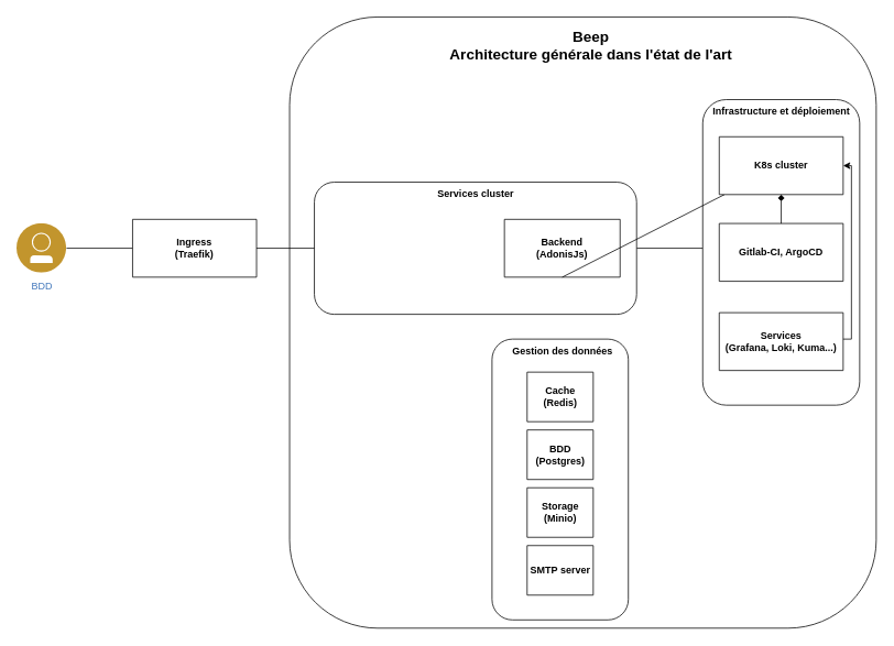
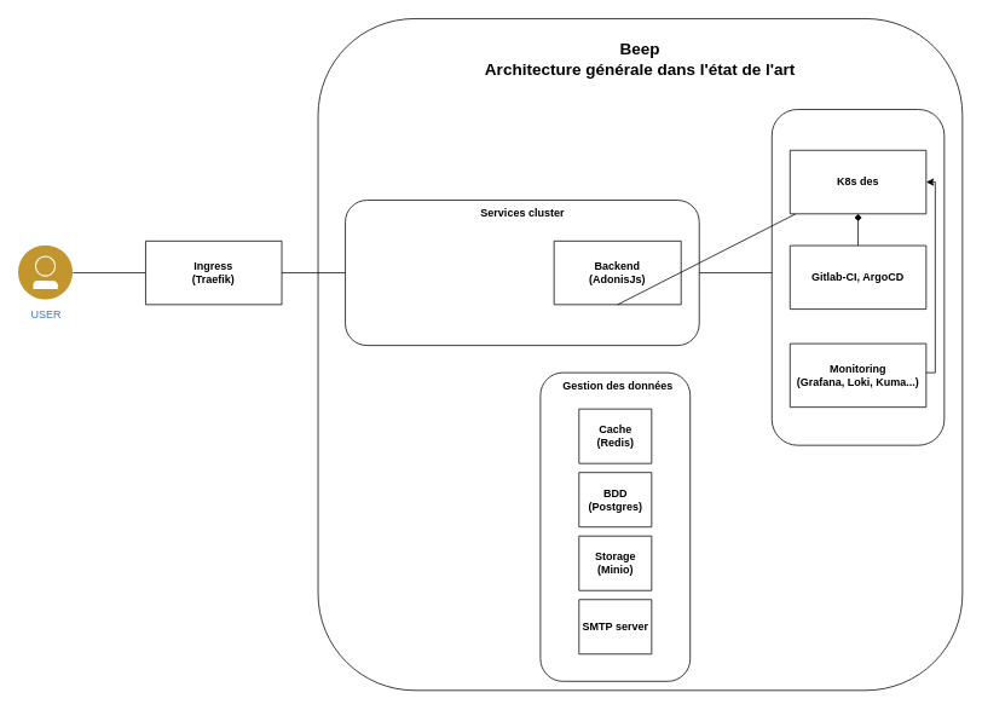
- <mxCell id="4" value="&lt;b&gt;&lt;font style=&quot;font-size: 18px;&quot;&gt;Beep&lt;/font&gt;&lt;/b&gt;&lt;div&gt;&lt;b&gt;&lt;font style=&quot;font-size: 18px;&quot;&gt;Architecture générale dans l'état de l'art&lt;/font&gt;&lt;/b&gt;&lt;/div&gt;" style="text;html=1;align=center;verticalAlign=middle;whiteSpace=wrap;rounded=0;" vertex="1" parent="2"><mxGeometry x="166.25" y="10" width="397.5" height="50" as="geometry" /></mxCell>
+ <mxCell id="4" value="&lt;b&gt;&lt;font style=&quot;font-size: 18px;&quot;&gt;Beep&lt;/font&gt;&lt;/b&gt;&lt;div&gt;&lt;b&gt;&lt;font style=&quot;font-size: 18px;&quot;&gt;Architecture générale dans l'état de l'art&lt;/font&gt;&lt;/b&gt;&lt;/div&gt;" style="text;html=1;align=center;verticalAlign=middle;whiteSpace=wrap;rounded=0;" vertex="1" parent="2"><mxGeometry x="156.25" y="20" width="397.5" height="50" as="geometry" /></mxCell>
- <mxCell id="8" value="&lt;b&gt;Infrastructure et déploiement&lt;/b&gt;" style="text;html=1;align=center;verticalAlign=middle;resizable=0;points=[];autosize=1;strokeColor=none;fillColor=none;" vertex="1" parent="6"><mxGeometry width="190" height="30" as="geometry" /></mxCell>
- <mxCell id="26" value="K8s cluster" style="swimlane;whiteSpace=wrap;html=1;startSize=200;" vertex="1" parent="1"><mxGeometry x="870" y="165" width="150" height="70" as="geometry" /></mxCell>
+ <mxCell id="26" value="K8s des" style="swimlane;whiteSpace=wrap;html=1;startSize=200;" vertex="1" parent="1"><mxGeometry x="870" y="165" width="150" height="70" as="geometry" /></mxCell>
- <mxCell id="24" value="&lt;div&gt;&lt;span style=&quot;background-color: light-dark(rgb(255, 255, 255), rgb(18, 18, 18)); color: light-dark(rgb(66, 119, 187), rgb(101, 146, 205));&quot;&gt;BDD&lt;/span&gt;&lt;/div&gt;" style="aspect=fixed;perimeter=ellipsePerimeter;html=1;align=center;shadow=0;dashed=0;image;image=img/lib/ibm/users/user.svg;strokeColor=#FF0000;fillColor=#FFFF66;gradientColor=none;fontColor=#4277BB;labelBackgroundColor=#ffffff;fontSize=12;spacingTop=3;" vertex="1" parent="1"><mxGeometry x="20" y="270" width="60" height="60" as="geometry" /></mxCell>
+ <mxCell id="24" value="&lt;div&gt;&lt;span style=&quot;background-color: light-dark(rgb(255, 255, 255), rgb(18, 18, 18)); color: light-dark(rgb(66, 119, 187), rgb(101, 146, 205));&quot;&gt;USER&lt;/span&gt;&lt;/div&gt;" style="aspect=fixed;perimeter=ellipsePerimeter;html=1;align=center;shadow=0;dashed=0;image;image=img/lib/ibm/users/user.svg;strokeColor=#FF0000;fillColor=#FFFF66;gradientColor=none;fontColor=#4277BB;labelBackgroundColor=#ffffff;fontSize=12;spacingTop=3;" vertex="1" parent="1"><mxGeometry x="20" y="270" width="60" height="60" as="geometry" /></mxCell>
- <mxCell id="10" value="Services&lt;div&gt;(Grafana, Loki, Kuma...)&lt;/div&gt;" style="swimlane;whiteSpace=wrap;html=1;startSize=200;" vertex="1" parent="6"><mxGeometry x="20" y="258" width="150" height="70" as="geometry" /></mxCell>
+ <mxCell id="10" value="Monitoring&lt;div&gt;(Grafana, Loki, Kuma...)&lt;/div&gt;" style="swimlane;whiteSpace=wrap;html=1;startSize=200;" vertex="1" parent="6"><mxGeometry x="20" y="258" width="150" height="70" as="geometry" /></mxCell>
